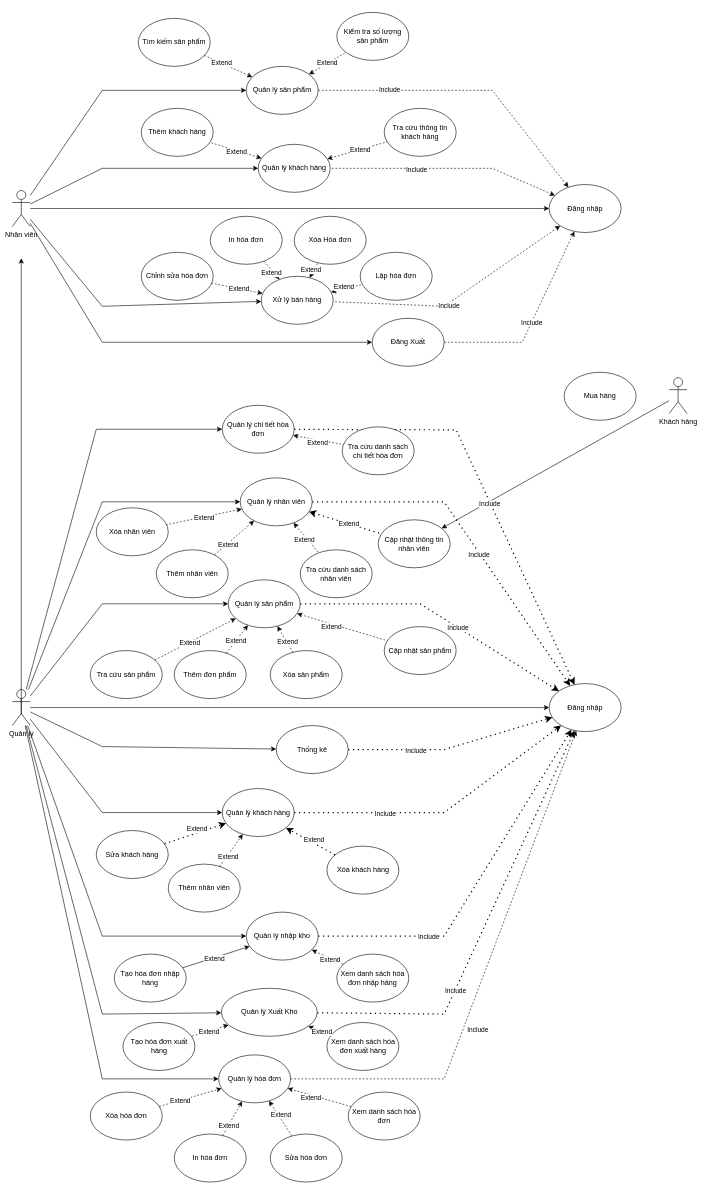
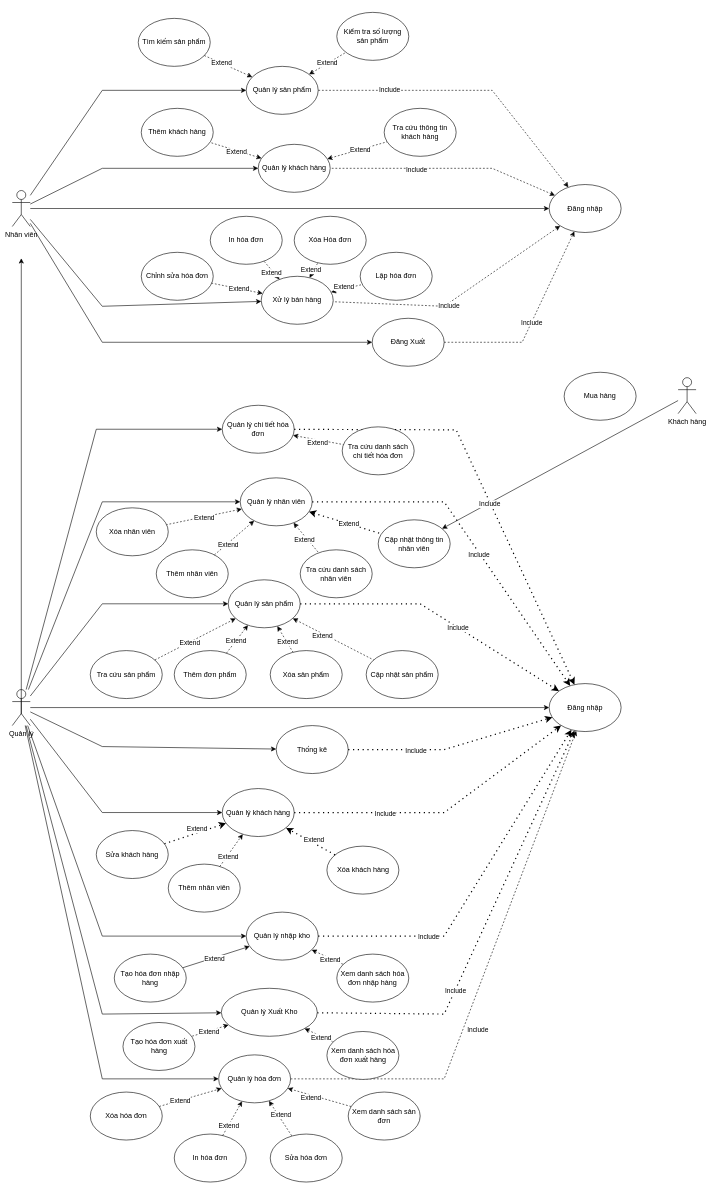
- <mxCell id="111" value="Khách hàng" style="shape=umlActor;verticalLabelPosition=bottom;verticalAlign=top;html=1;outlineConnect=0;" parent="1" vertex="1"><mxGeometry x="1115" y="629" width="30" height="60" as="geometry" /></mxCell>
+ <mxCell id="111" value="Khách hàng" style="shape=umlActor;verticalLabelPosition=bottom;verticalAlign=top;html=1;outlineConnect=0;" parent="1" vertex="1"><mxGeometry x="1130" y="629" width="30" height="60" as="geometry" /></mxCell>
- <mxCell id="45" value="Cập nhật sản phẩm" style="ellipse;whiteSpace=wrap;html=1;" parent="1" vertex="1"><mxGeometry x="640" y="1044" width="120" height="80" as="geometry" /></mxCell>
+ <mxCell id="45" value="Cập nhật sản phẩm" style="ellipse;whiteSpace=wrap;html=1;" parent="1" vertex="1"><mxGeometry x="610" y="1084" width="120" height="80" as="geometry" /></mxCell>
- <mxCell id="114" value="Xem danh sách hóa đơn xuất hàng" style="ellipse;whiteSpace=wrap;html=1;" parent="1" vertex="1"><mxGeometry x="544.5" y="1704" width="120" height="80" as="geometry" /></mxCell>
+ <mxCell id="114" value="Xem danh sách hóa đơn xuất hàng" style="ellipse;whiteSpace=wrap;html=1;" parent="1" vertex="1"><mxGeometry x="544.5" y="1719" width="120" height="80" as="geometry" /></mxCell>
- <mxCell id="76" value="Xem danh sách hóa đơn" style="ellipse;whiteSpace=wrap;html=1;" parent="1" vertex="1"><mxGeometry x="580" y="1820" width="120" height="80" as="geometry" /></mxCell>
+ <mxCell id="76" value="Xem danh sách sản đơn" style="ellipse;whiteSpace=wrap;html=1;" parent="1" vertex="1"><mxGeometry x="580" y="1820" width="120" height="80" as="geometry" /></mxCell>
